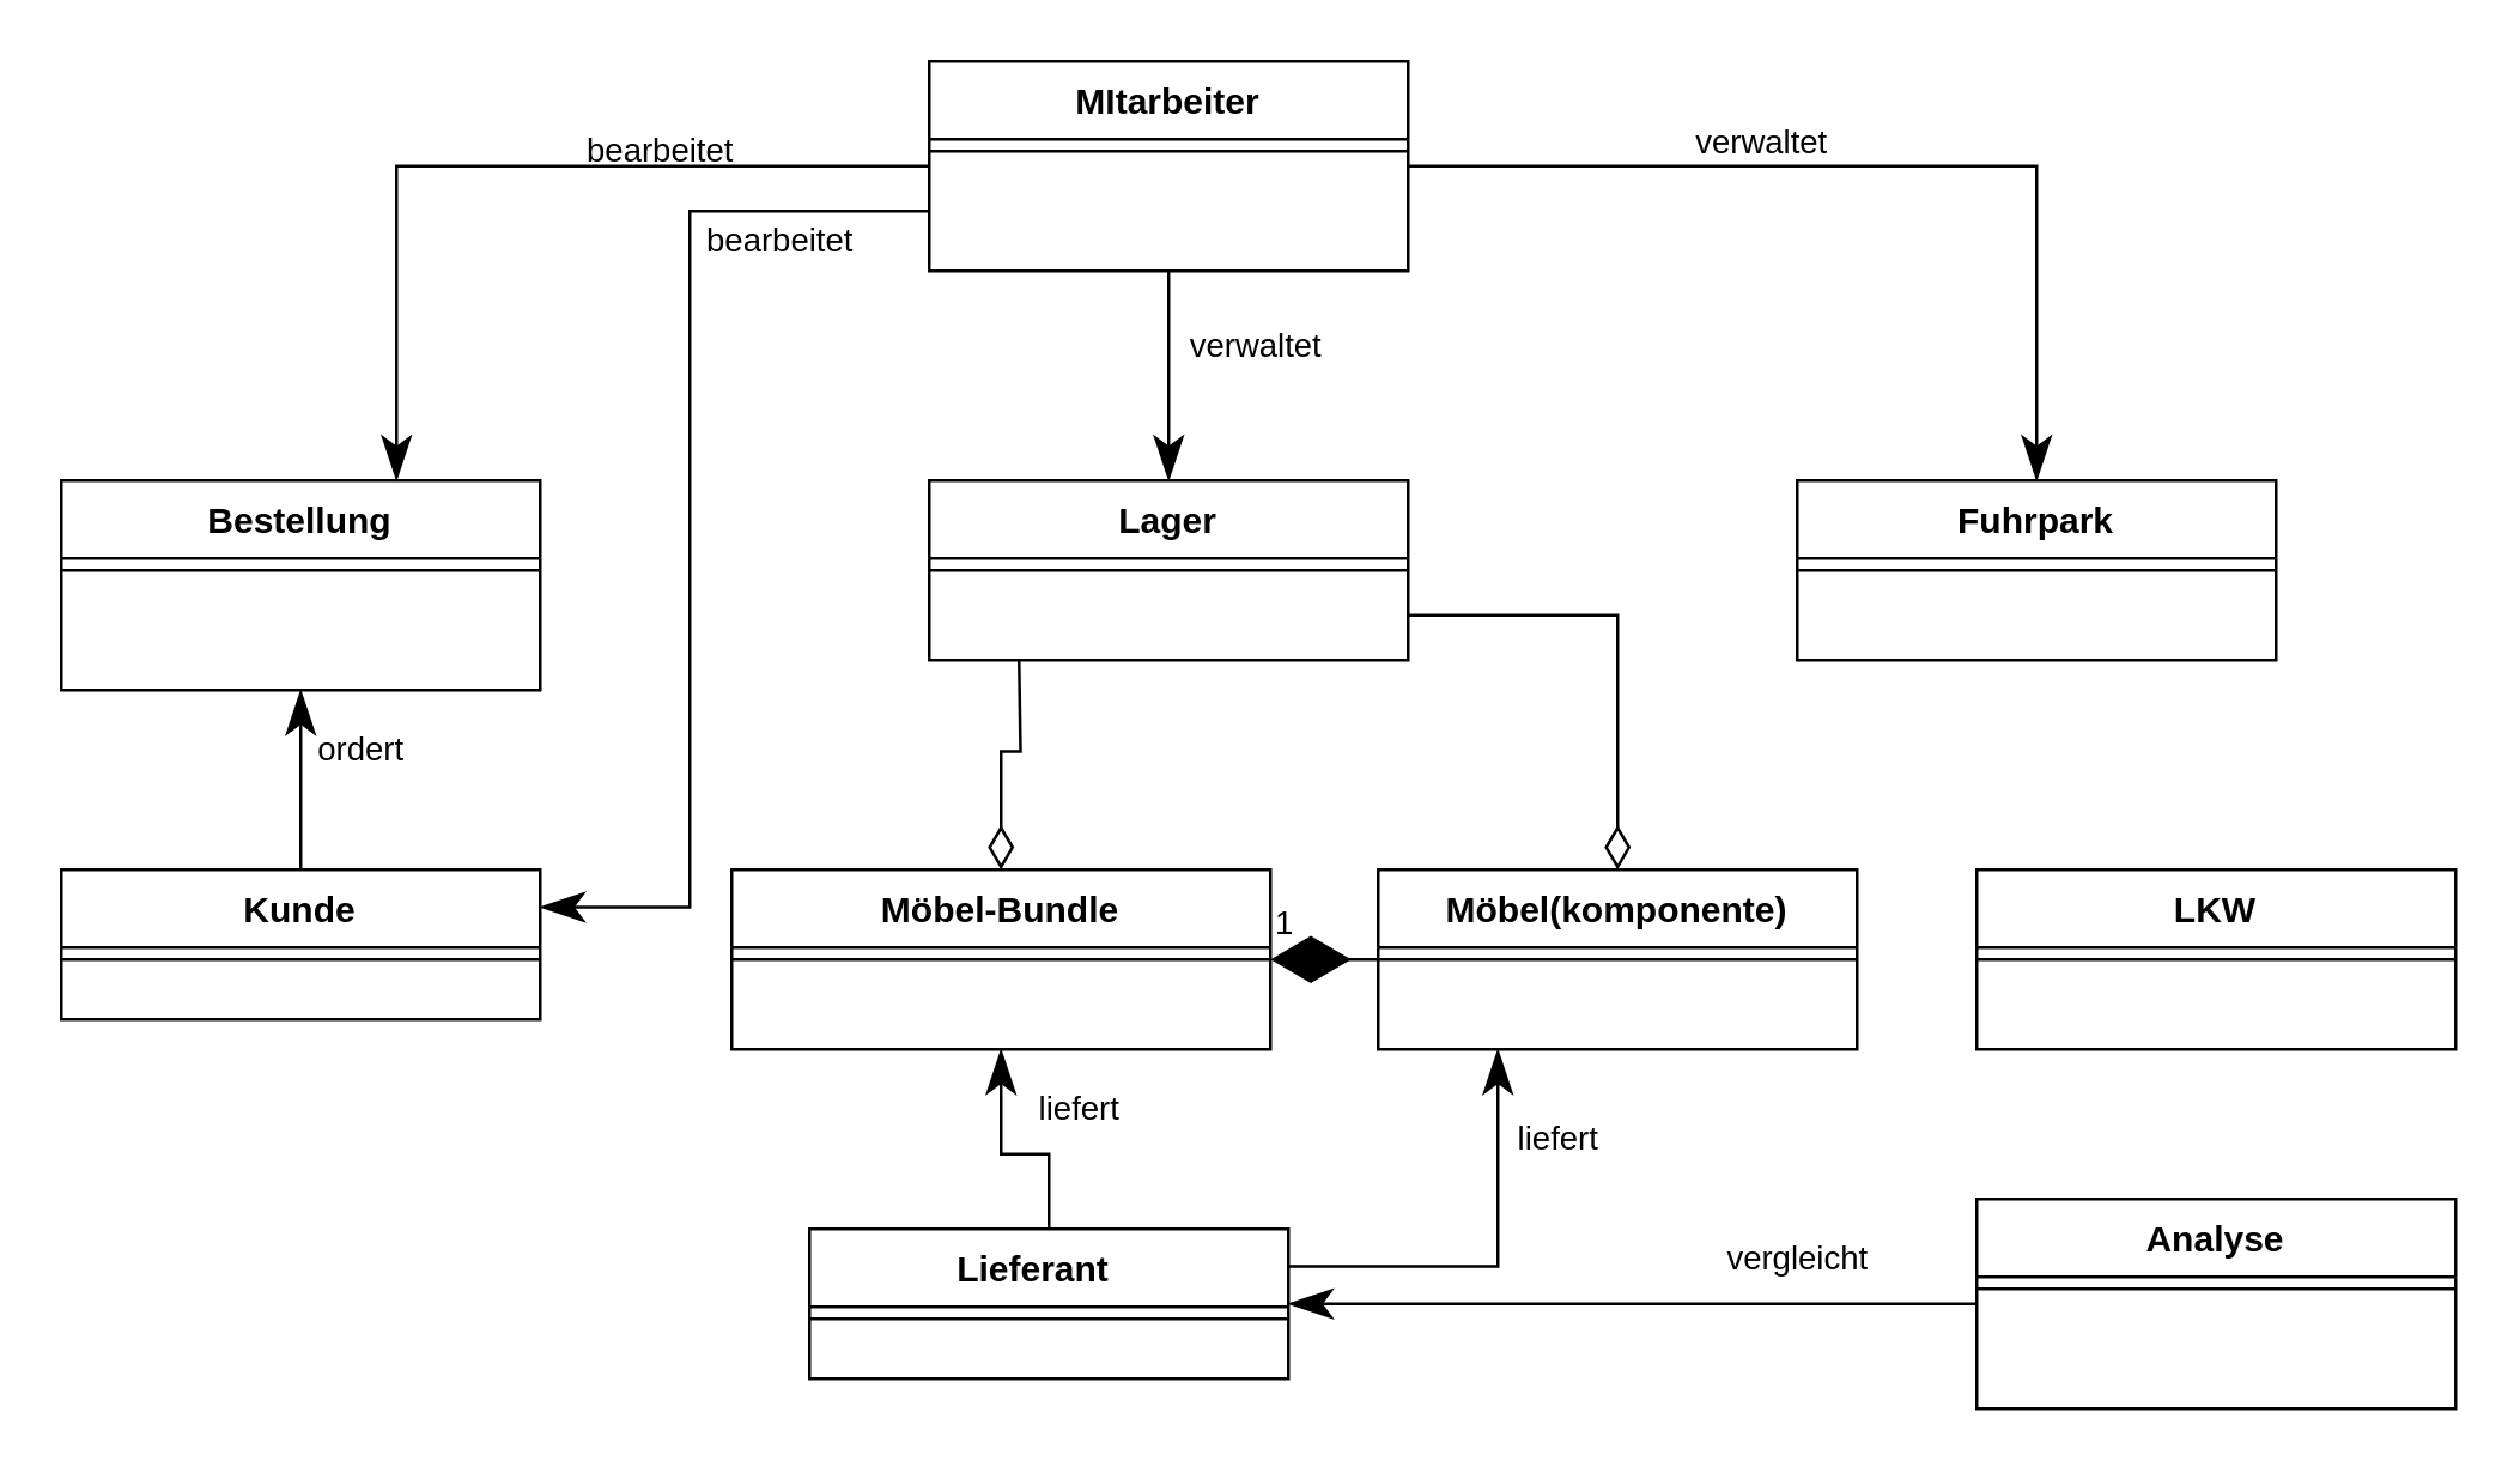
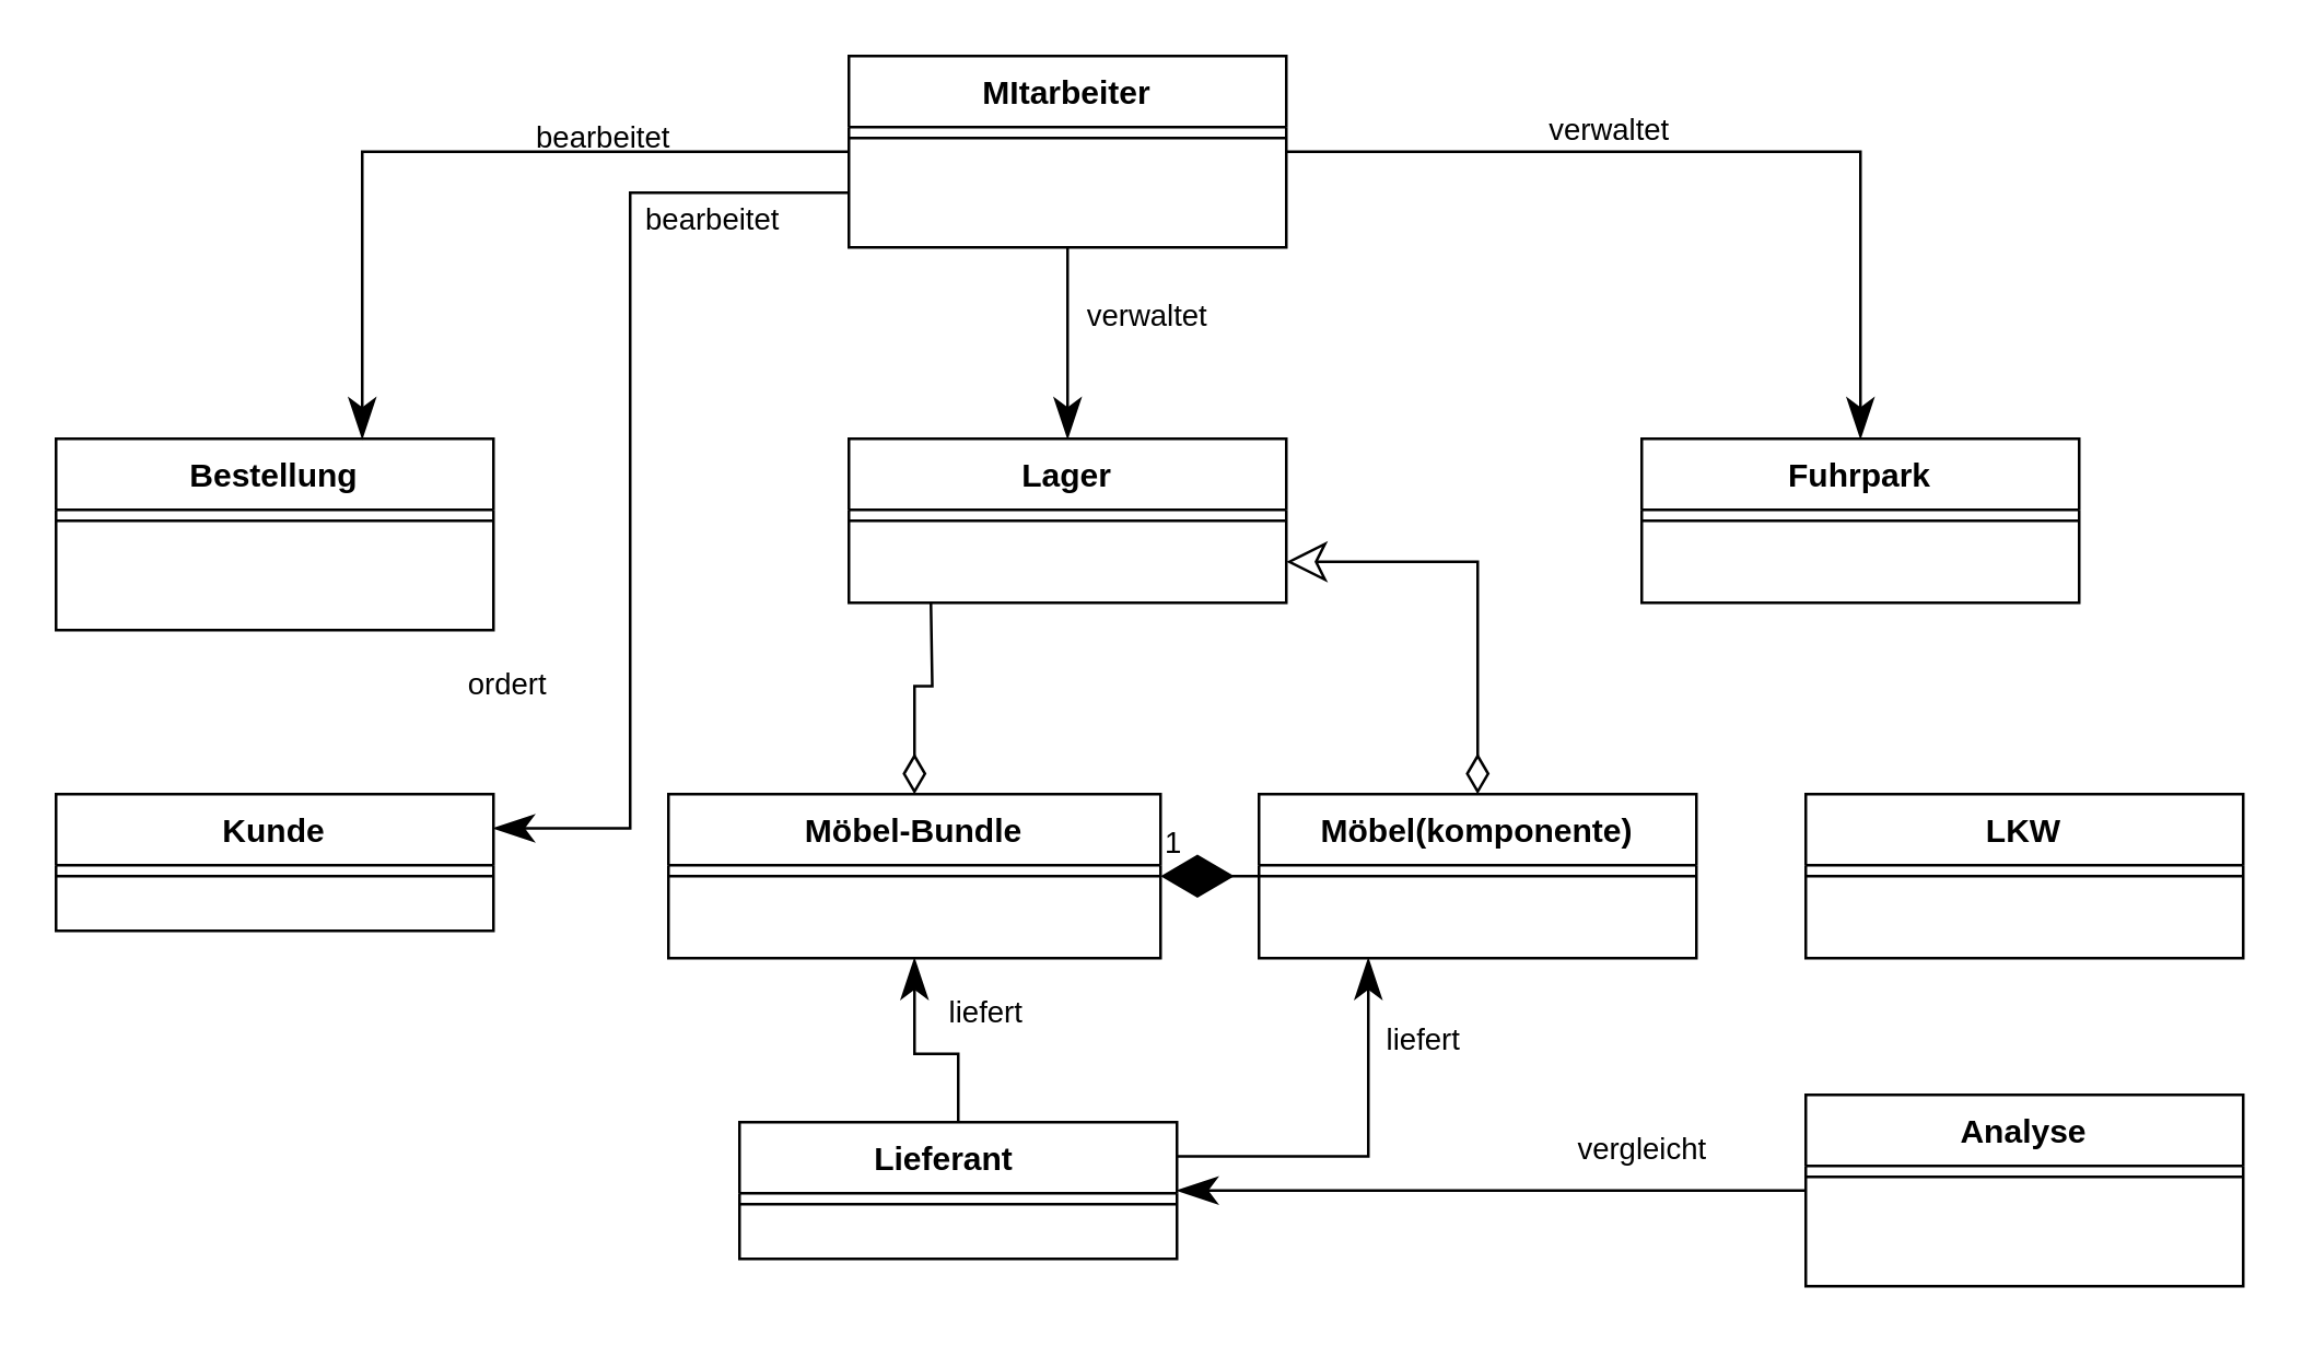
- <mxCell id="4" style="edgeStyle=orthogonalEdgeStyle;rounded=0;orthogonalLoop=1;jettySize=auto;html=1;entryX=1;entryY=0.75;entryDx=0;entryDy=0;shadow=0;startArrow=diamondThin;startFill=0;endArrow=none;endFill=0;startSize=12;endSize=12;" edge="1" parent="1" source="6" target="31"><mxGeometry relative="1" as="geometry" /></mxCell>
+ <mxCell id="4" style="edgeStyle=orthogonalEdgeStyle;rounded=0;orthogonalLoop=1;jettySize=auto;html=1;entryX=1;entryY=0.75;entryDx=0;entryDy=0;shadow=0;startArrow=diamondThin;startFill=0;endArrow=classic;endFill=0;startSize=12;endSize=12;" edge="1" parent="1" source="6" target="31"><mxGeometry relative="1" as="geometry" /></mxCell>
- <mxCell id="36" value="ordert" style="text;html=1;align=center;verticalAlign=middle;resizable=0;points=[];autosize=1;strokeColor=none;fillColor=none;fontSize=11;" vertex="1" parent="1"><mxGeometry x="100" y="240" width="40" height="20" as="geometry" /></mxCell>
+ <mxCell id="36" value="ordert" style="text;html=1;align=center;verticalAlign=middle;resizable=0;points=[];autosize=1;strokeColor=none;fillColor=none;fontSize=11;" vertex="1" parent="1"><mxGeometry x="165" y="240" width="40" height="20" as="geometry" /></mxCell>
- <mxCell id="8" value="" style="edgeStyle=orthogonalEdgeStyle;rounded=0;orthogonalLoop=1;jettySize=auto;html=1;shadow=0;fontSize=11;startArrow=none;startFill=0;endArrow=classicThin;endFill=1;startSize=12;endSize=12;entryX=0.5;entryY=1;entryDx=0;entryDy=0;" edge="1" parent="1" source="9" target="2"><mxGeometry relative="1" as="geometry" /></mxCell>
